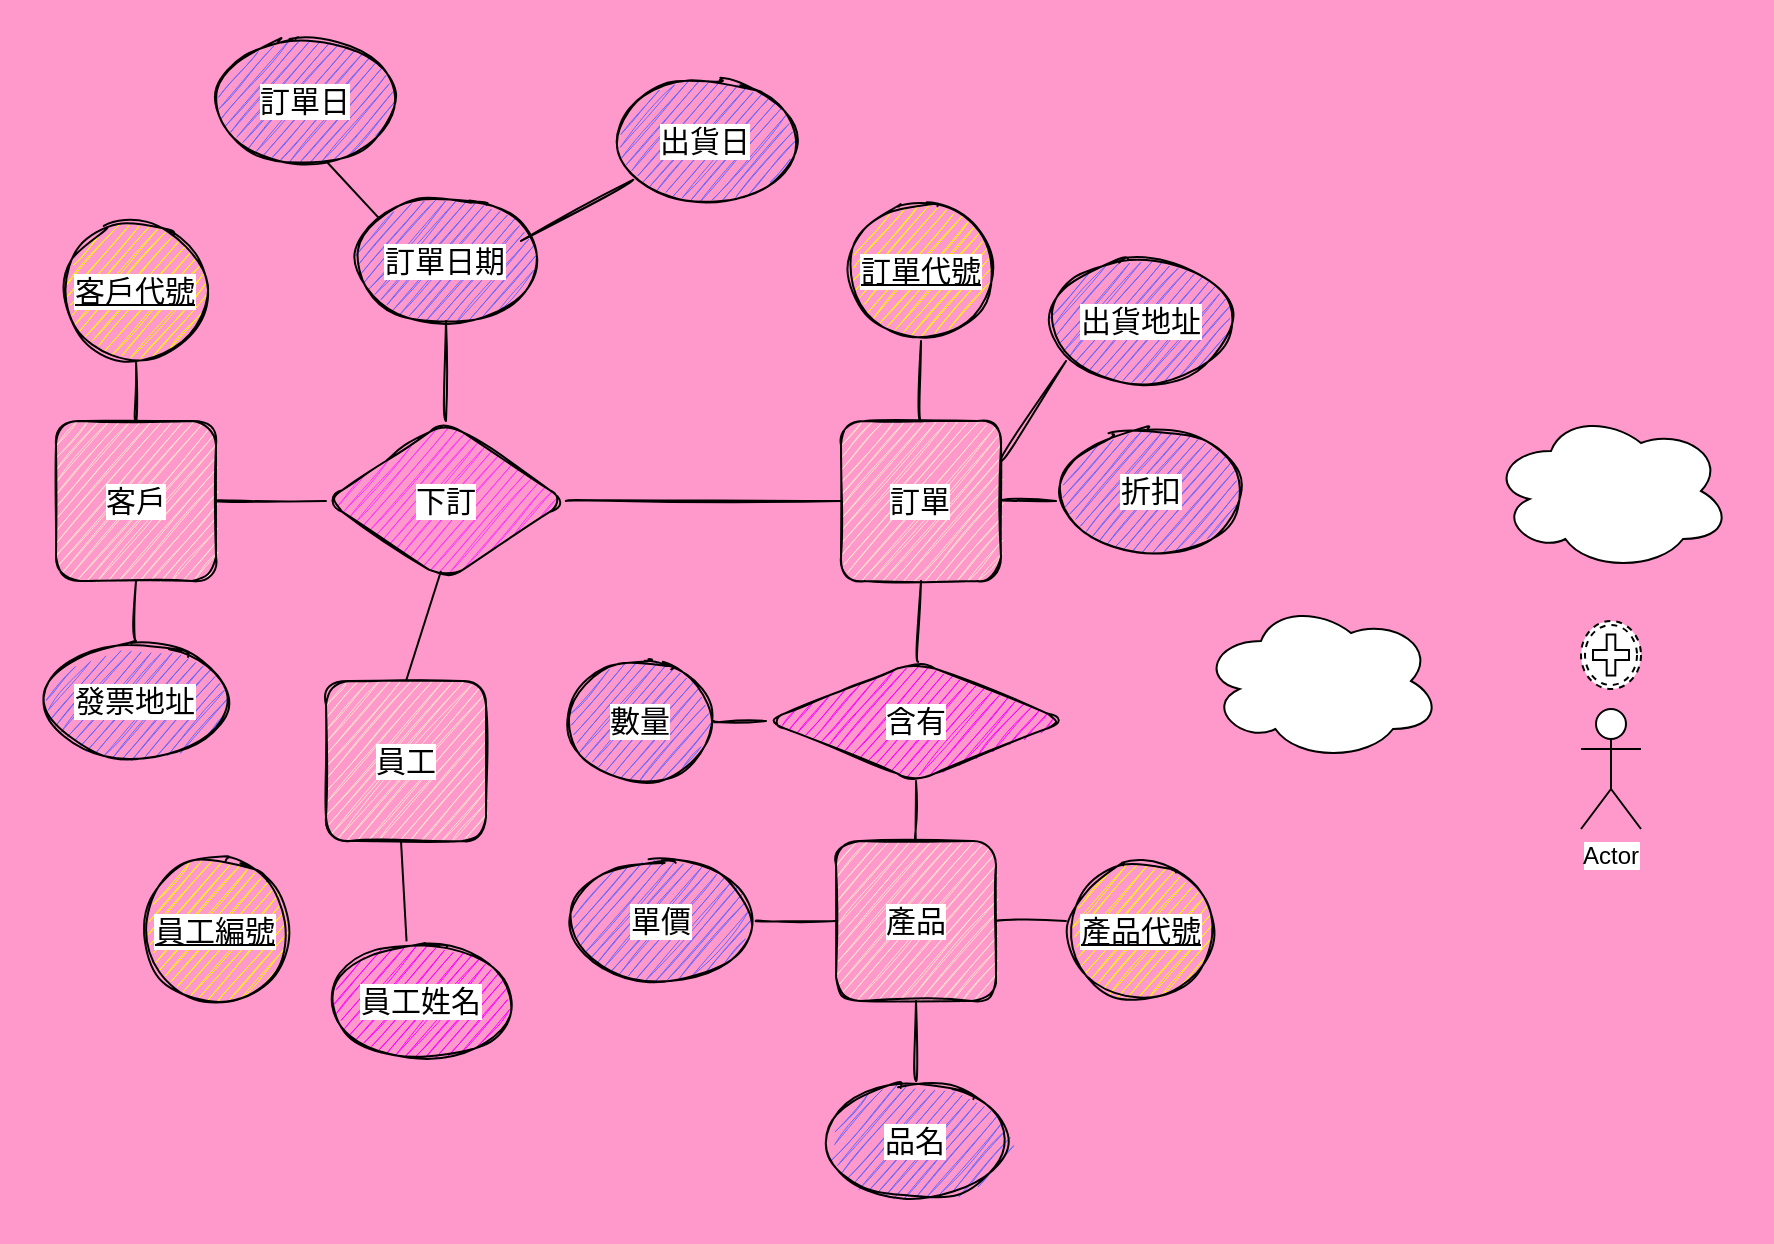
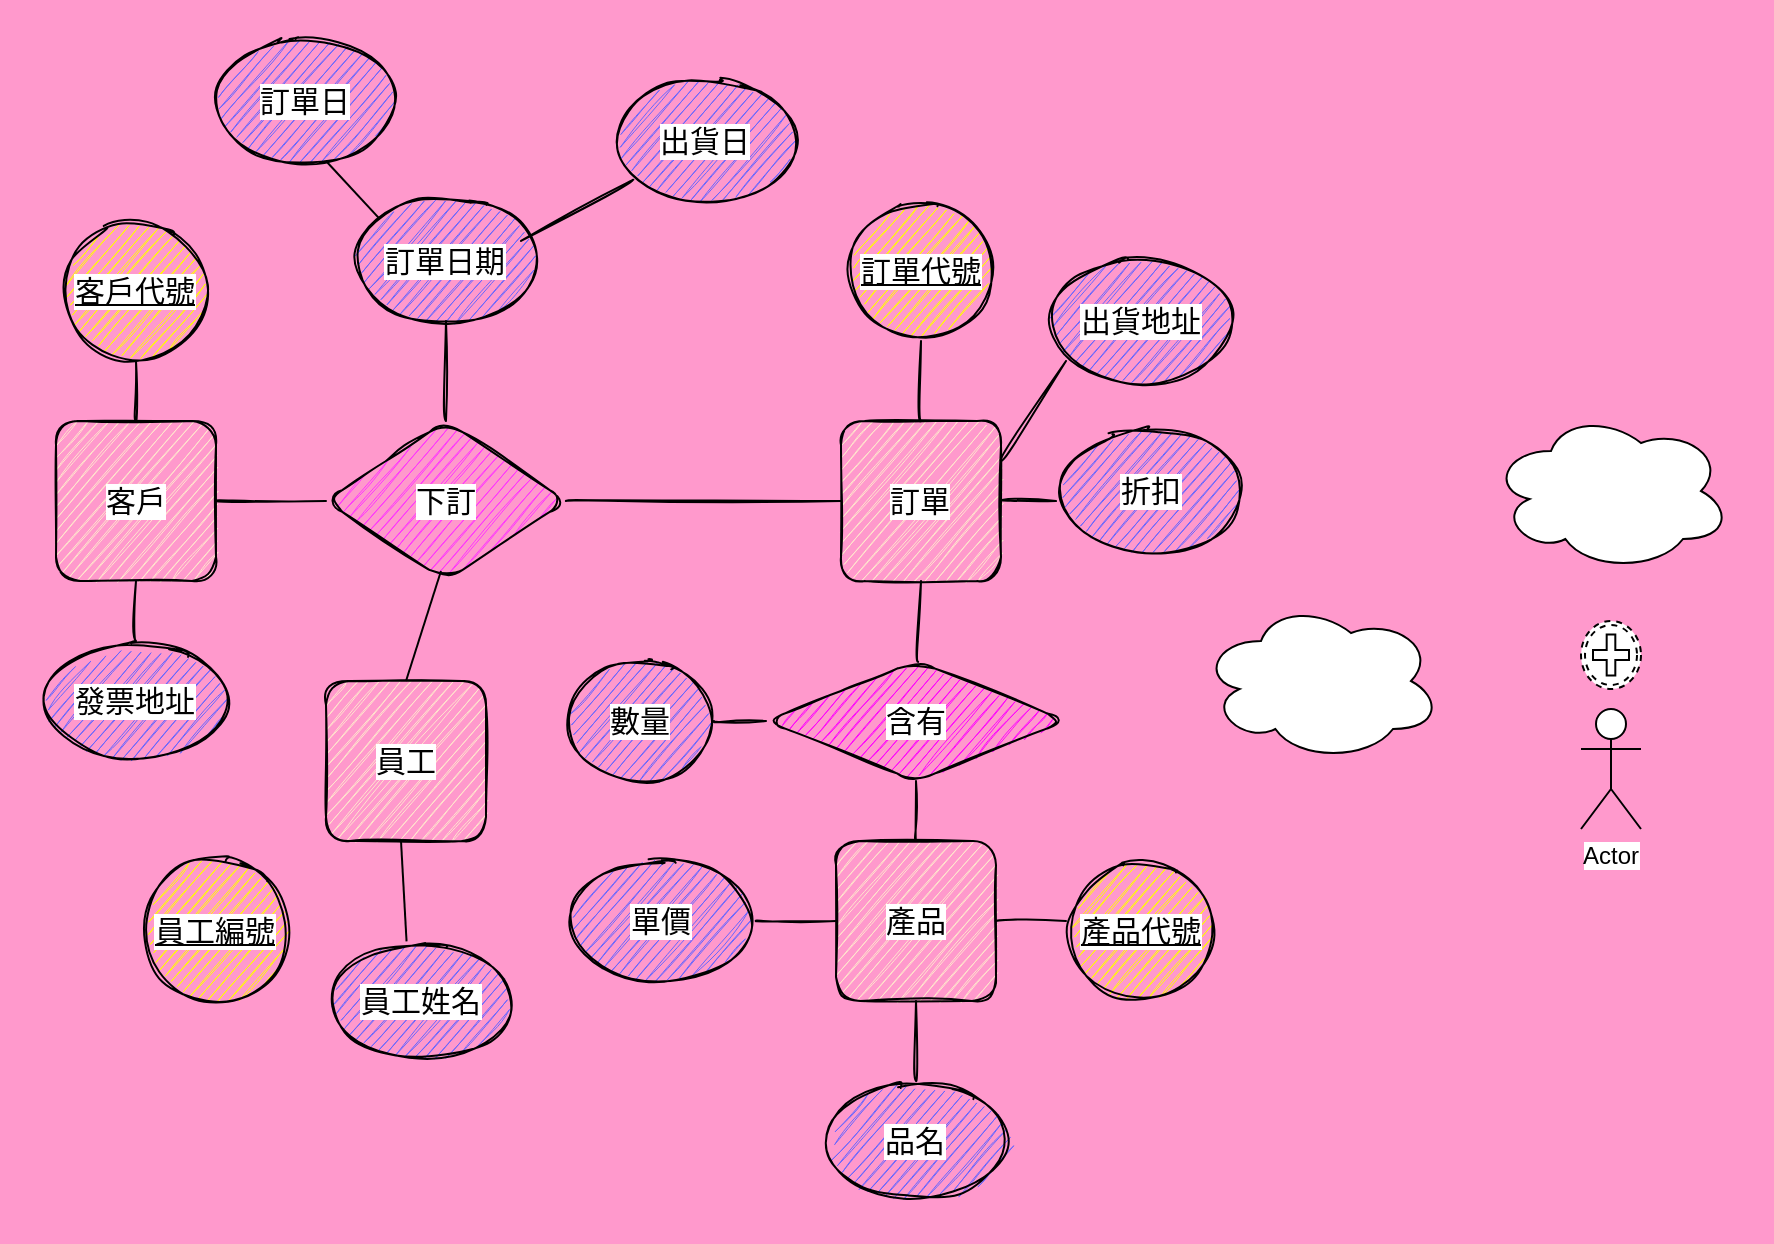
- <mxCell id="42" value="員工姓名" style="ellipse;whiteSpace=wrap;html=1;fontSize=15;fillColor=#ff00ff;labelBackgroundColor=#ffffff;sketch=1;rounded=1;" vertex="1" parent="1"><mxGeometry x="162.5" y="470" width="95" height="60" as="geometry" /></mxCell>
+ <mxCell id="42" value="員工姓名" style="ellipse;whiteSpace=wrap;html=1;fontSize=15;fillColor=#6666FF;labelBackgroundColor=#ffffff;sketch=1;rounded=1;" vertex="1" parent="1"><mxGeometry x="162.5" y="470" width="95" height="60" as="geometry" /></mxCell>
